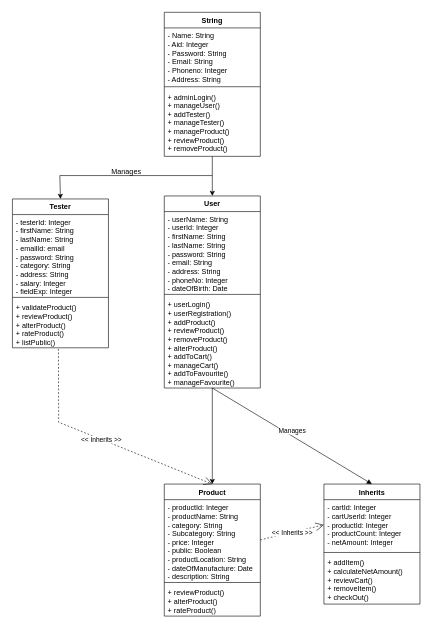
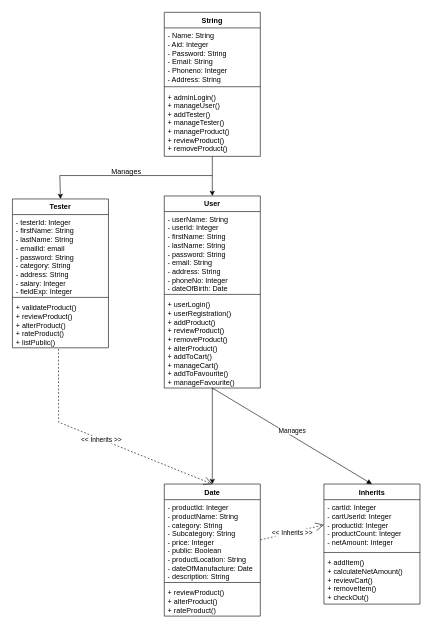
- <mxCell id="18" value="Product" style="swimlane;fontStyle=1;align=center;verticalAlign=top;childLayout=stackLayout;horizontal=1;startSize=26;horizontalStack=0;resizeParent=1;resizeParentMax=0;resizeLast=0;collapsible=1;marginBottom=0;whiteSpace=wrap;html=1;" parent="1" vertex="1"><mxGeometry x="273" y="806" width="160" height="220" as="geometry" /></mxCell>
+ <mxCell id="18" value="Date" style="swimlane;fontStyle=1;align=center;verticalAlign=top;childLayout=stackLayout;horizontal=1;startSize=26;horizontalStack=0;resizeParent=1;resizeParentMax=0;resizeLast=0;collapsible=1;marginBottom=0;whiteSpace=wrap;html=1;" parent="1" vertex="1"><mxGeometry x="273" y="806" width="160" height="220" as="geometry" /></mxCell>
